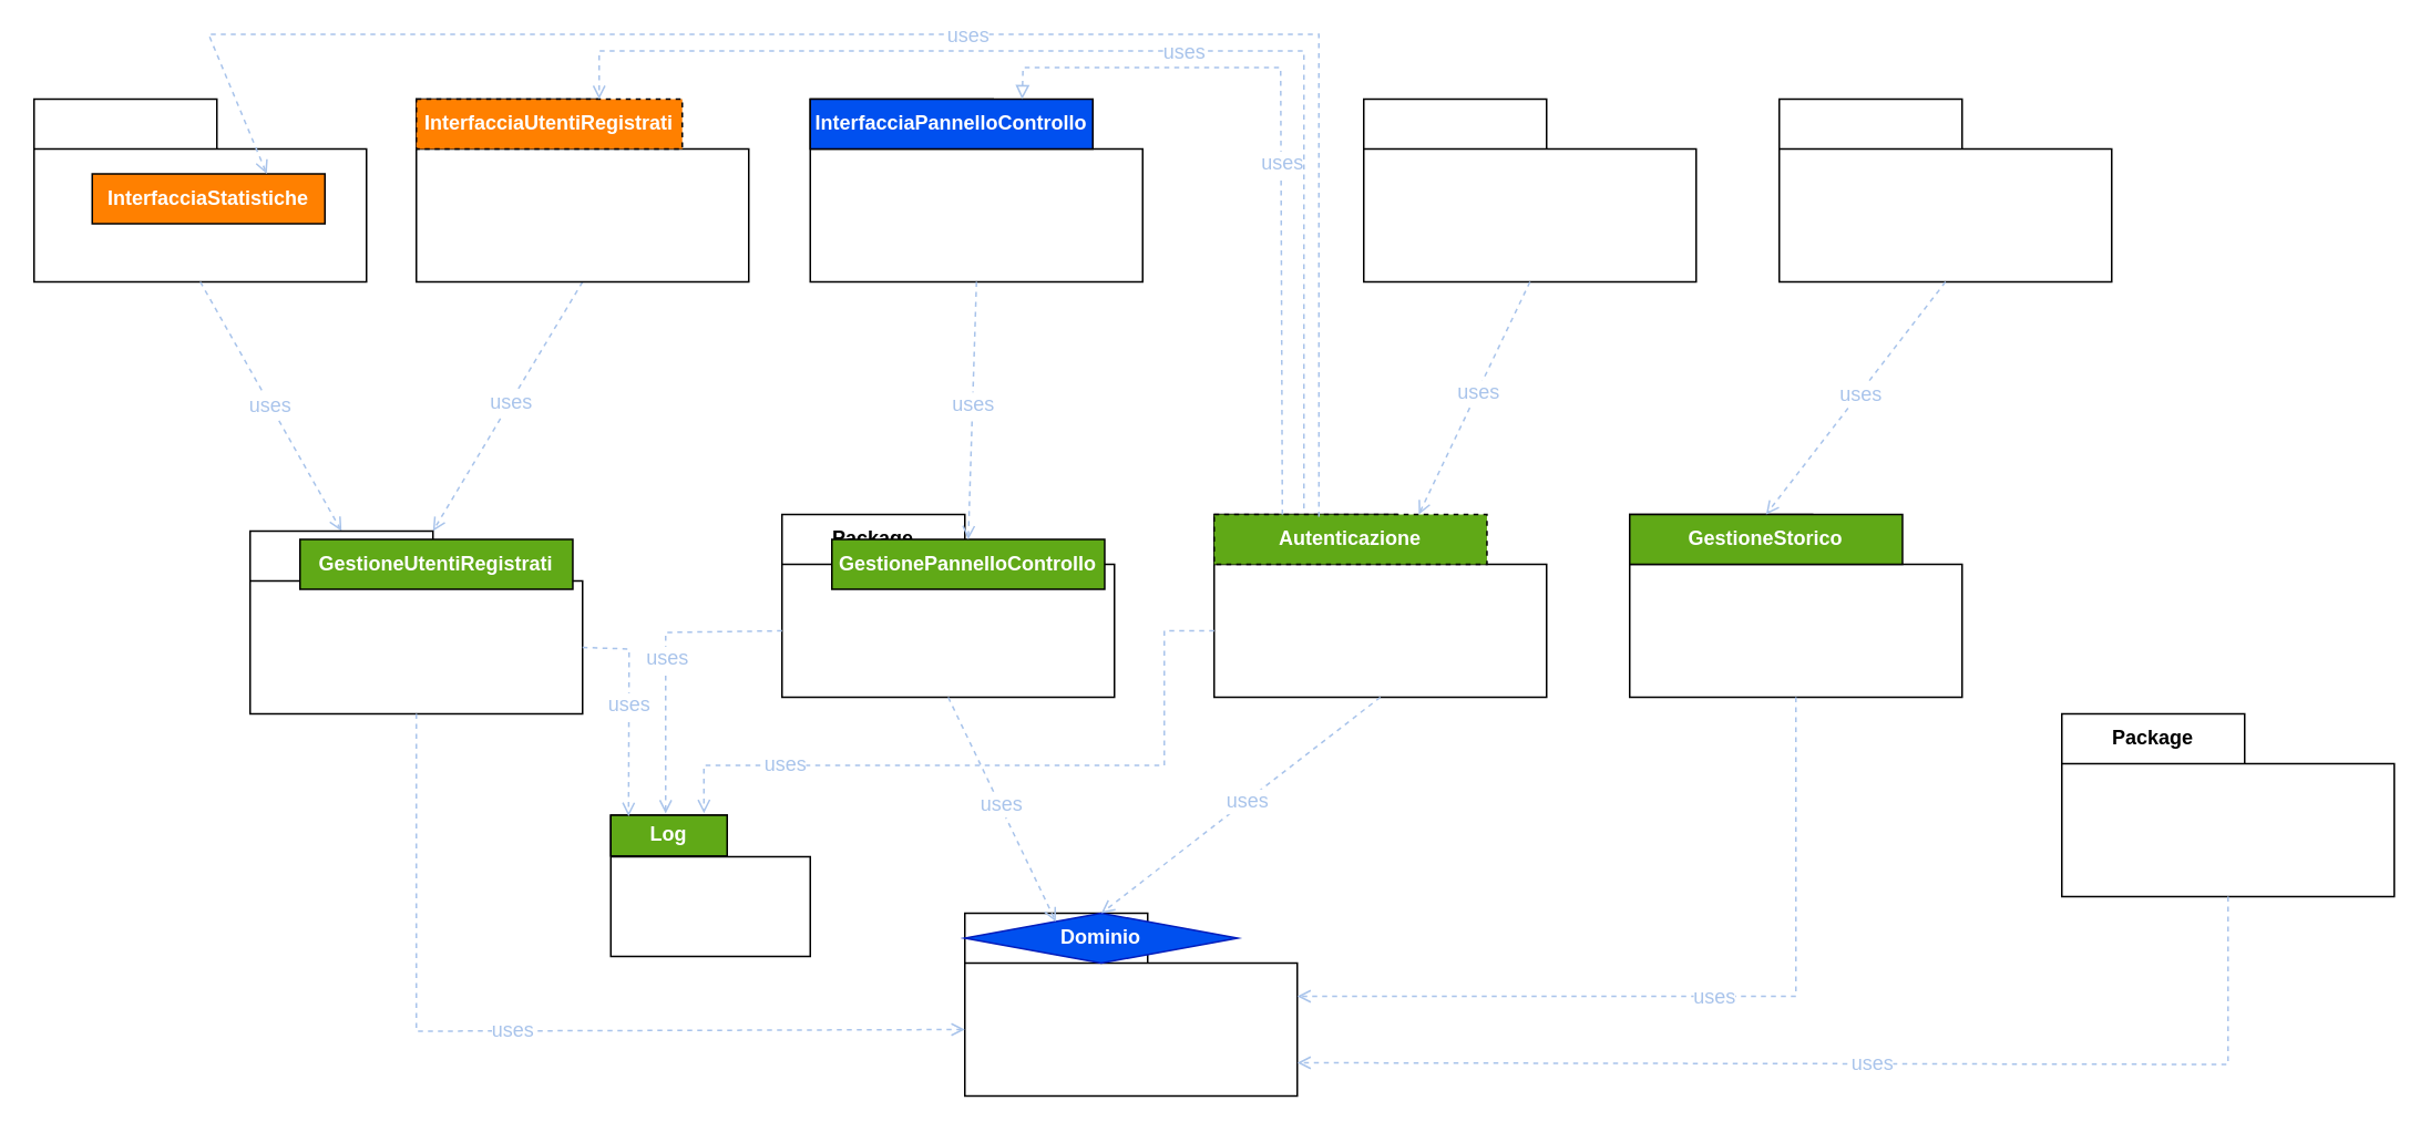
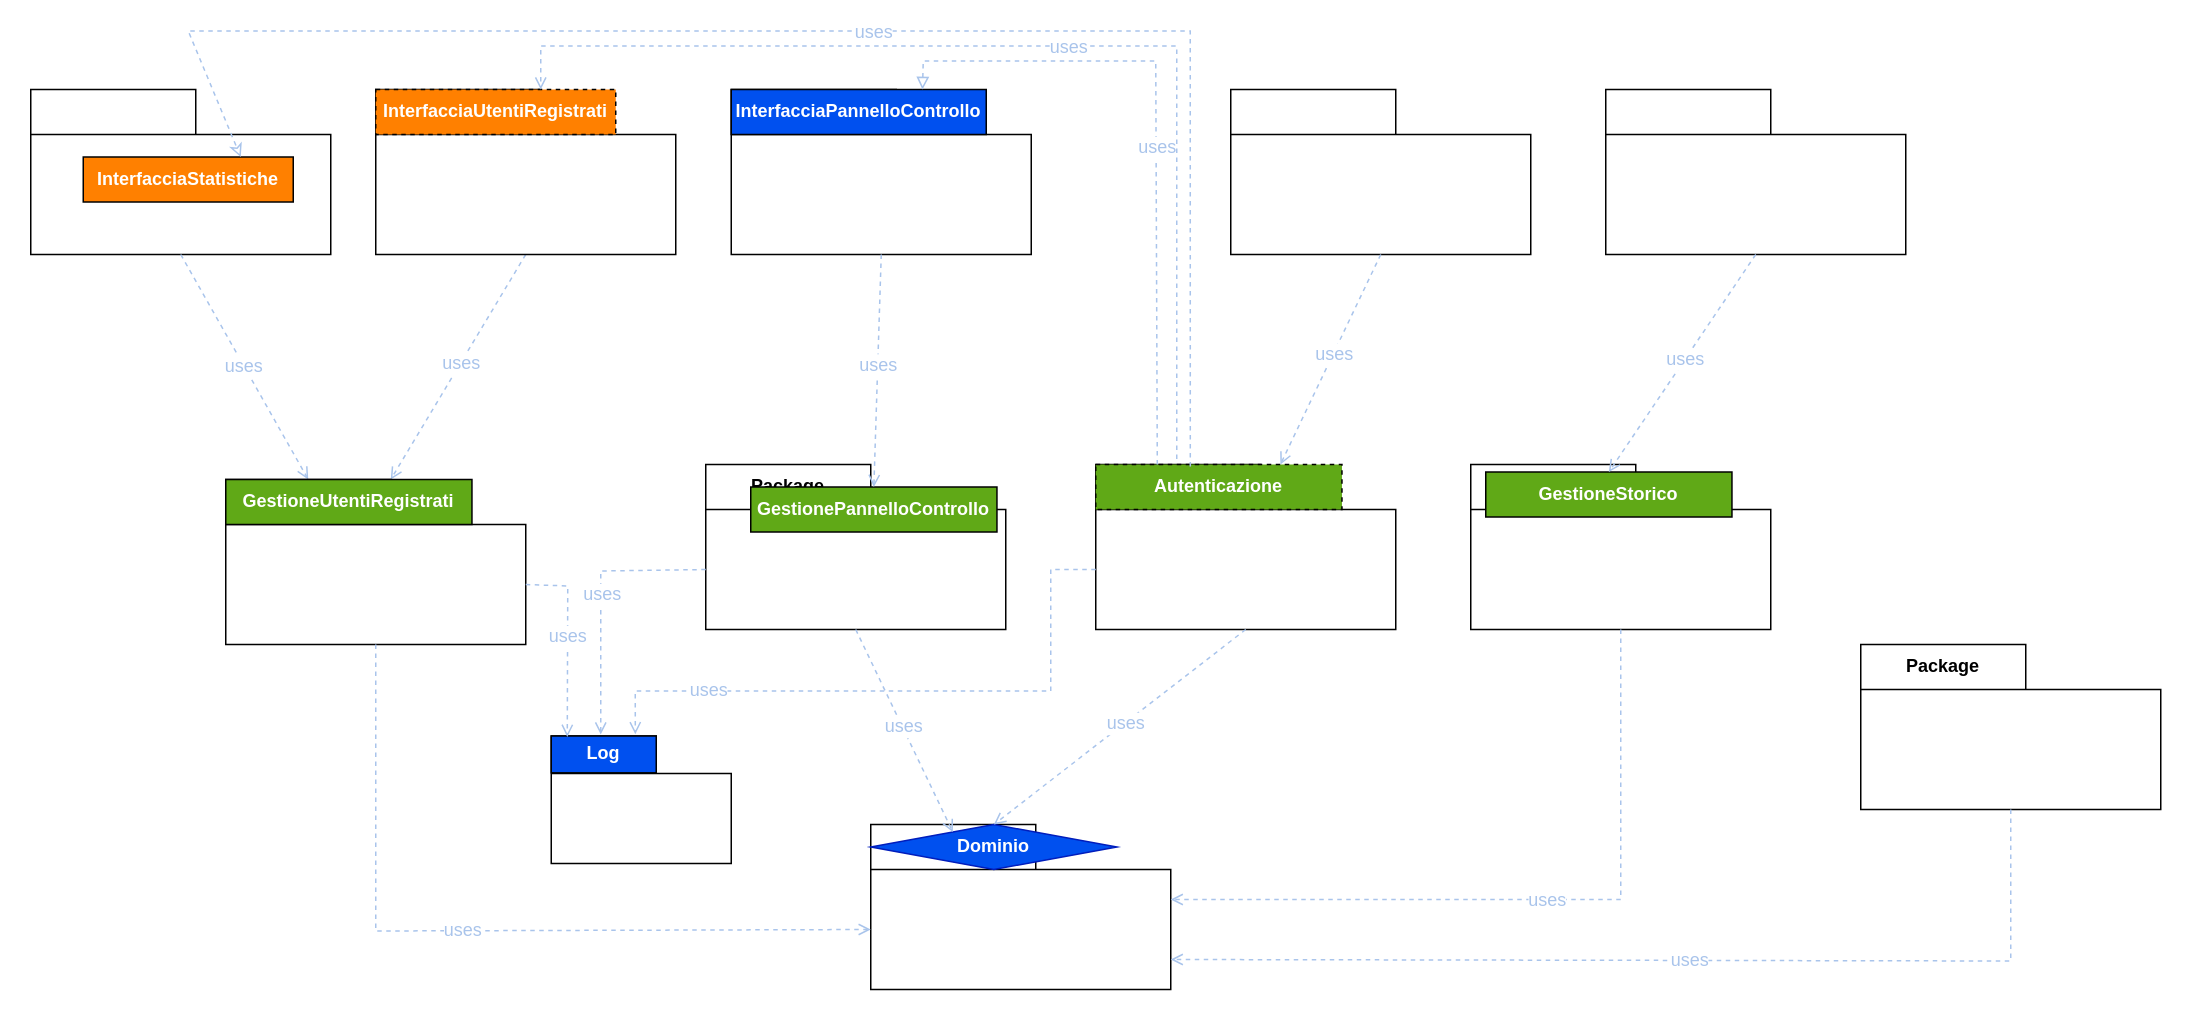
- <mxCell id="42" value="" style="rounded=0;orthogonalLoop=1;jettySize=auto;html=1;entryX=0.75;entryY=0;entryDx=0;entryDy=0;dashed=1;strokeColor=#A9C4EB;endArrow=open;endFill=0;exitX=0.384;exitY=0.045;exitDx=0;exitDy=0;exitPerimeter=0;" edge="1" parent="1" source="22" target="3"><mxGeometry relative="1" as="geometry"><mxPoint x="770" y="309" as="sourcePoint" /><mxPoint x="230" y="359" as="targetPoint" /><Array as="points"><mxPoint x="793" y="20" /><mxPoint x="125" y="20" /></Array></mxGeometry></mxCell>
+ <mxCell id="42" value="" style="rounded=0;orthogonalLoop=1;jettySize=auto;html=1;entryX=0.75;entryY=0;entryDx=0;entryDy=0;dashed=1;strokeColor=#A9C4EB;endArrow=classic;endFill=0;exitX=0.384;exitY=0.045;exitDx=0;exitDy=0;exitPerimeter=0;" edge="1" parent="1" source="22" target="3"><mxGeometry relative="1" as="geometry"><mxPoint x="770" y="309" as="sourcePoint" /><mxPoint x="230" y="359" as="targetPoint" /><Array as="points"><mxPoint x="793" y="20" /><mxPoint x="125" y="20" /></Array></mxGeometry></mxCell>
- <mxCell id="25" value="&lt;font style=&quot;color: rgb(255, 255, 255);&quot;&gt;GestioneStorico&lt;/font&gt;" style="fontStyle=1;whiteSpace=wrap;html=1;fillColor=#60A917;movable=1;resizable=1;rotatable=1;deletable=1;editable=1;locked=0;connectable=1;" vertex="1" parent="23"><mxGeometry width="164.138" height="30" as="geometry" /></mxCell>
+ <mxCell id="25" value="&lt;font style=&quot;color: rgb(255, 255, 255);&quot;&gt;GestioneStorico&lt;/font&gt;" style="fontStyle=1;whiteSpace=wrap;html=1;fillColor=#60A917;movable=1;resizable=1;rotatable=1;deletable=1;editable=1;locked=0;connectable=1;" vertex="1" parent="23"><mxGeometry x="10" y="5" width="164.138" height="30" as="geometry" /></mxCell>
- <mxCell id="16" value="&lt;font style=&quot;color: rgb(255, 255, 255);&quot;&gt;GestioneUtentiRegistrati&lt;/font&gt;" style="fontStyle=1;whiteSpace=wrap;html=1;fillColor=#60A917;movable=0;resizable=0;rotatable=0;deletable=0;editable=0;locked=1;connectable=0;" vertex="1" parent="14"><mxGeometry x="30" y="5" width="164.138" height="30" as="geometry" /></mxCell>
+ <mxCell id="16" value="&lt;font style=&quot;color: rgb(255, 255, 255);&quot;&gt;GestioneUtentiRegistrati&lt;/font&gt;" style="fontStyle=1;whiteSpace=wrap;html=1;fillColor=#60A917;movable=0;resizable=0;rotatable=0;deletable=0;editable=0;locked=1;connectable=0;" vertex="1" parent="14"><mxGeometry width="164.138" height="30" as="geometry" /></mxCell>
- <mxCell id="33" value="&lt;font style=&quot;color: rgb(255, 255, 255);&quot;&gt;Log&lt;/font&gt;" style="fontStyle=1;whiteSpace=wrap;html=1;fillColor=#60A917;movable=0;resizable=0;rotatable=0;deletable=0;editable=0;locked=1;connectable=0;" vertex="1" parent="31"><mxGeometry width="70" height="24.55" as="geometry" /></mxCell>
+ <mxCell id="33" value="&lt;font style=&quot;color: rgb(255, 255, 255);&quot;&gt;Log&lt;/font&gt;" style="fontStyle=1;whiteSpace=wrap;html=1;fillColor=#0050ef;movable=0;resizable=0;rotatable=0;deletable=0;editable=0;locked=1;connectable=0;" vertex="1" parent="31"><mxGeometry width="70" height="24.55" as="geometry" /></mxCell>
